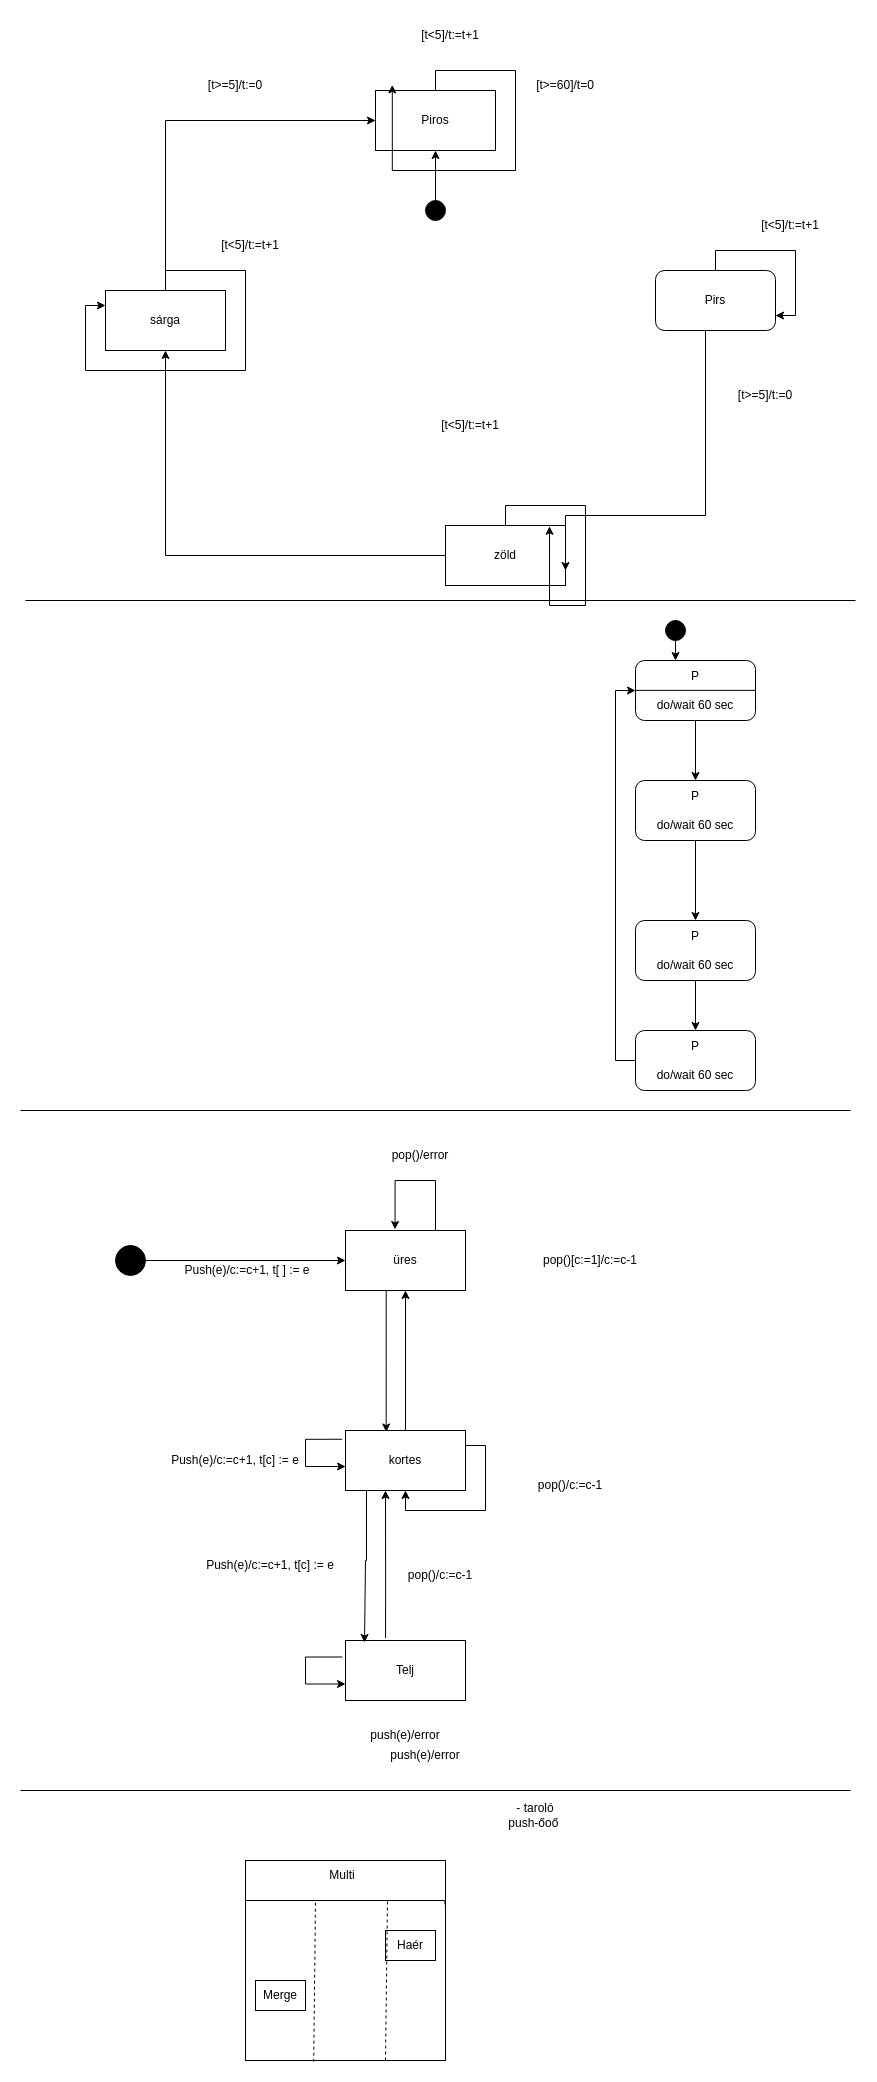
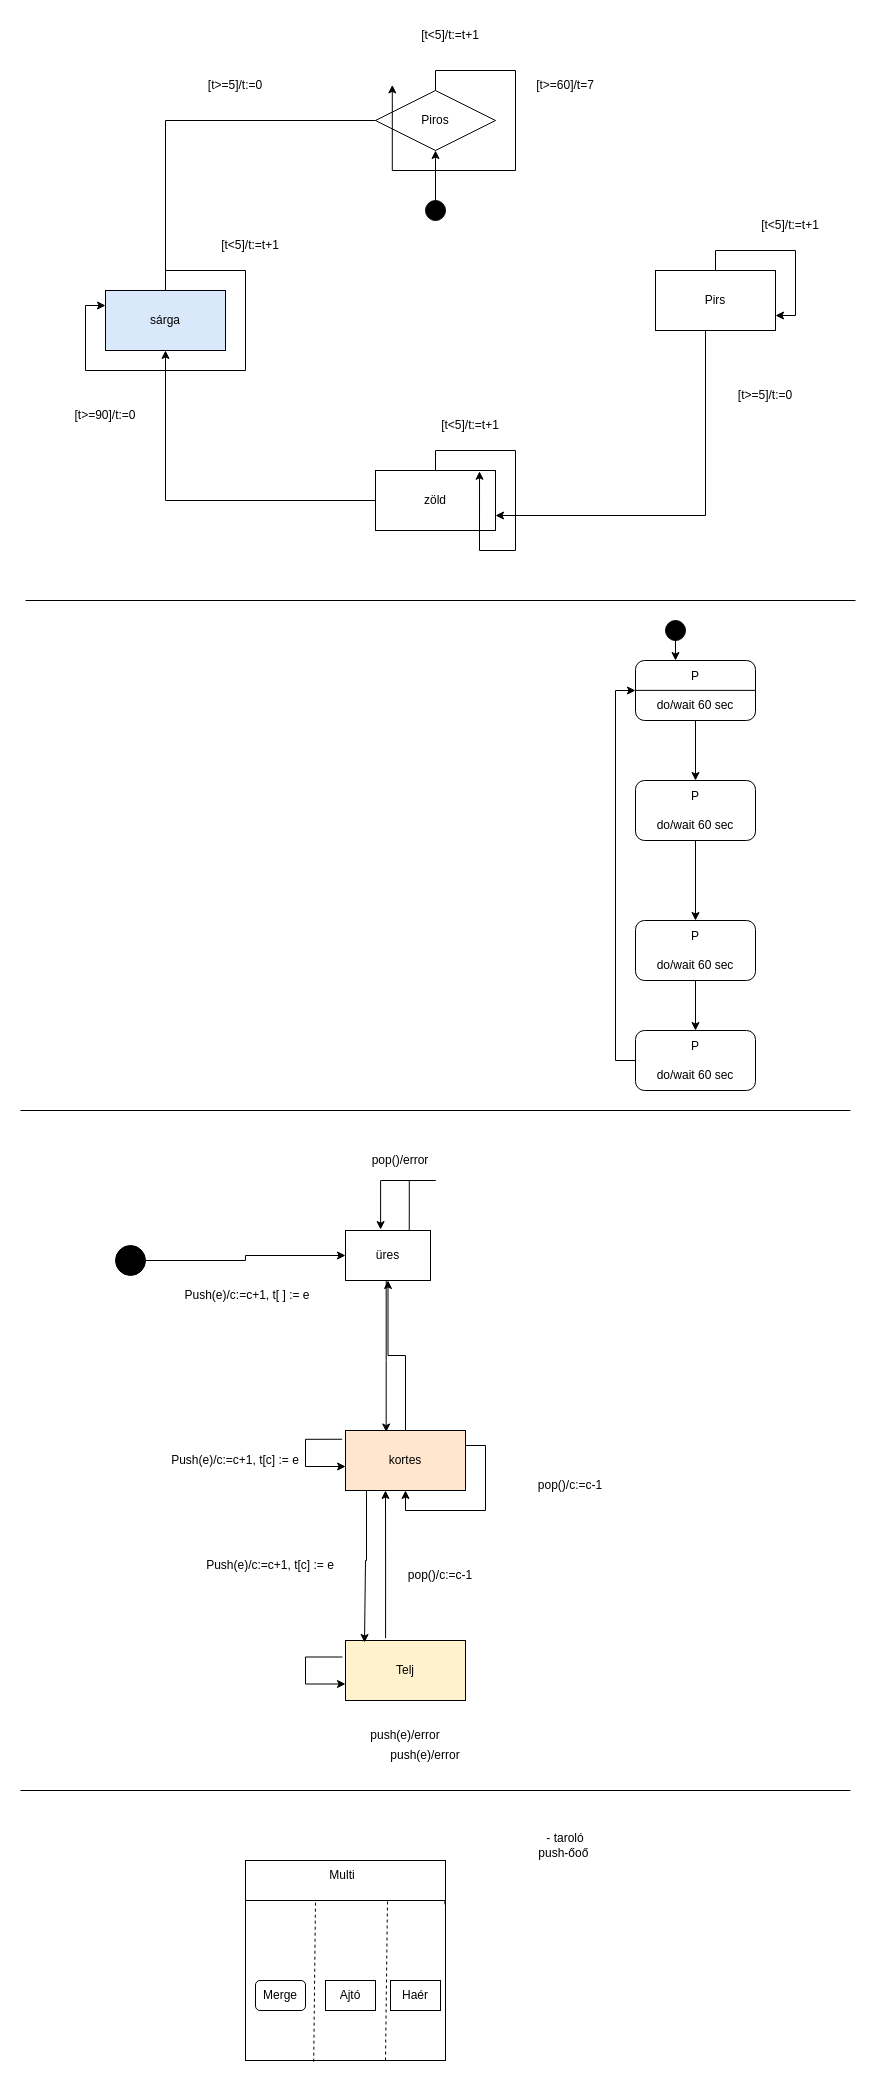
- <mxCell id="11" value="[t&amp;gt;=60]/t=0" style="text;html=1;align=center;verticalAlign=middle;whiteSpace=wrap;rounded=0;" vertex="1" parent="1"><mxGeometry x="535" y="70" width="60" height="30" as="geometry" /></mxCell>
+ <mxCell id="11" value="[t&amp;gt;=60]/t=7" style="text;html=1;align=center;verticalAlign=middle;whiteSpace=wrap;rounded=0;" vertex="1" parent="1"><mxGeometry x="535" y="70" width="60" height="30" as="geometry" /></mxCell>
- <mxCell id="3" style="edgeStyle=orthogonalEdgeStyle;rounded=0;orthogonalLoop=1;jettySize=auto;html=1;entryX=0;entryY=0.5;entryDx=0;entryDy=0;" edge="1" parent="1" source="4" target="2"><mxGeometry relative="1" as="geometry"><Array as="points"><mxPoint x="165" y="120" /></Array></mxGeometry></mxCell>
+ <mxCell id="3" style="edgeStyle=orthogonalEdgeStyle;rounded=0;orthogonalLoop=1;jettySize=auto;html=1;entryX=0;entryY=0.5;entryDx=0;entryDy=0;endArrow=none;" edge="1" parent="1" source="4" target="2"><mxGeometry relative="1" as="geometry"><Array as="points"><mxPoint x="165" y="120" /></Array></mxGeometry></mxCell>
- <mxCell id="2" value="Piros" style="rounded=0;whiteSpace=wrap;html=1;" vertex="1" parent="1"><mxGeometry x="375" y="90" width="120" height="60" as="geometry" /></mxCell>
+ <mxCell id="2" value="Piros" style="rhombus;whiteSpace=wrap;html=1;" vertex="1" parent="1"><mxGeometry x="375" y="90" width="120" height="60" as="geometry" /></mxCell>
- <mxCell id="8" value="Pirs" style="whiteSpace=wrap;html=1;rounded=1;" vertex="1" parent="1"><mxGeometry x="655" y="270" width="120" height="60" as="geometry" /></mxCell>
+ <mxCell id="8" value="Pirs" style="rounded=0;whiteSpace=wrap;html=1;" vertex="1" parent="1"><mxGeometry x="655" y="270" width="120" height="60" as="geometry" /></mxCell>
- <mxCell id="4" value="sárga" style="rounded=0;whiteSpace=wrap;html=1;" vertex="1" parent="1"><mxGeometry x="105" y="290" width="120" height="60" as="geometry" /></mxCell>
+ <mxCell id="4" value="sárga" style="rounded=0;whiteSpace=wrap;html=1;fillColor=#dae8fc;" vertex="1" parent="1"><mxGeometry x="105" y="290" width="120" height="60" as="geometry" /></mxCell>
+ <mxCell id="13" value="[t&amp;gt;=90]/t:=0" style="text;html=1;align=center;verticalAlign=middle;whiteSpace=wrap;rounded=0;" vertex="1" parent="1"><mxGeometry x="75" y="400" width="60" height="30" as="geometry" /></mxCell>
- <mxCell id="6" value="zöld" style="rounded=0;whiteSpace=wrap;html=1;" vertex="1" parent="1"><mxGeometry x="445" y="525" width="120" height="60" as="geometry" /></mxCell>
+ <mxCell id="6" value="zöld" style="rounded=0;whiteSpace=wrap;html=1;" vertex="1" parent="1"><mxGeometry x="375" y="470" width="120" height="60" as="geometry" /></mxCell>
- <mxCell id="56" value="pop()/error" style="text;html=1;align=center;verticalAlign=middle;whiteSpace=wrap;rounded=0;" vertex="1" parent="1"><mxGeometry x="355" y="1140" width="130" height="30" as="geometry" /></mxCell>
+ <mxCell id="56" value="pop()/error" style="text;html=1;align=center;verticalAlign=middle;whiteSpace=wrap;rounded=0;" vertex="1" parent="1"><mxGeometry x="335" y="1145" width="130" height="30" as="geometry" /></mxCell>
- <mxCell id="37" value="&lt;div style=&quot;&quot;&gt;üres&lt;/div&gt;" style="rounded=0;whiteSpace=wrap;html=1;align=center;" vertex="1" parent="1"><mxGeometry x="345" y="1230" width="120" height="60" as="geometry" /></mxCell>
+ <mxCell id="37" value="&lt;div style=&quot;&quot;&gt;üres&lt;/div&gt;" style="rounded=0;whiteSpace=wrap;html=1;align=center;" vertex="1" parent="1"><mxGeometry x="345" y="1230" width="85" height="50" as="geometry" /></mxCell>
- <mxCell id="44" value="pop()[c:=1]/c:=c-1" style="text;html=1;align=center;verticalAlign=middle;whiteSpace=wrap;rounded=0;" vertex="1" parent="1"><mxGeometry x="525" y="1245" width="130" height="30" as="geometry" /></mxCell>
- <mxCell id="43" value="Push(e)/c:=c+1, t[ ] := e" style="text;html=1;align=center;verticalAlign=middle;whiteSpace=wrap;rounded=0;" vertex="1" parent="1"><mxGeometry x="182" y="1255" width="130" height="30" as="geometry" /></mxCell>
+ <mxCell id="43" value="Push(e)/c:=c+1, t[ ] := e" style="text;html=1;align=center;verticalAlign=middle;whiteSpace=wrap;rounded=0;" vertex="1" parent="1"><mxGeometry x="182" y="1280" width="130" height="30" as="geometry" /></mxCell>
- <mxCell id="39" value="kortes" style="rounded=0;whiteSpace=wrap;html=1;" vertex="1" parent="1"><mxGeometry x="345" y="1430" width="120" height="60" as="geometry" /></mxCell>
+ <mxCell id="39" value="kortes" style="rounded=0;whiteSpace=wrap;html=1;fillColor=#ffe6cc;" vertex="1" parent="1"><mxGeometry x="345" y="1430" width="120" height="60" as="geometry" /></mxCell>
- <mxCell id="40" value="Telj" style="rounded=0;whiteSpace=wrap;html=1;" vertex="1" parent="1"><mxGeometry x="345" y="1640" width="120" height="60" as="geometry" /></mxCell>
+ <mxCell id="40" value="Telj" style="rounded=0;whiteSpace=wrap;html=1;fillColor=#fff2cc;" vertex="1" parent="1"><mxGeometry x="345" y="1640" width="120" height="60" as="geometry" /></mxCell>
- <mxCell id="67" value="- taroló&lt;div&gt;push-őoő&amp;nbsp;&lt;/div&gt;" style="text;html=1;align=center;verticalAlign=middle;whiteSpace=wrap;rounded=0;" vertex="1" parent="1"><mxGeometry x="505" y="1800" width="60" height="30" as="geometry" /></mxCell>
+ <mxCell id="67" value="- taroló&lt;div&gt;push-őoő&amp;nbsp;&lt;/div&gt;" style="text;html=1;align=center;verticalAlign=middle;whiteSpace=wrap;rounded=0;" vertex="1" parent="1"><mxGeometry x="535" y="1830" width="60" height="30" as="geometry" /></mxCell>
- <mxCell id="63" value="Haér" style="rounded=0;whiteSpace=wrap;html=1;" vertex="1" parent="1"><mxGeometry x="385" y="1930" width="50" height="30" as="geometry" /></mxCell>
+ <mxCell id="63" value="Haér" style="rounded=0;whiteSpace=wrap;html=1;" vertex="1" parent="1"><mxGeometry x="390" y="1980" width="50" height="30" as="geometry" /></mxCell>
- <mxCell id="61" value="Merge" style="rounded=0;whiteSpace=wrap;html=1;" vertex="1" parent="1"><mxGeometry x="255" y="1980" width="50" height="30" as="geometry" /></mxCell>
+ <mxCell id="61" value="Merge" style="whiteSpace=wrap;html=1;rounded=1;" vertex="1" parent="1"><mxGeometry x="255" y="1980" width="50" height="30" as="geometry" /></mxCell>
+ <mxCell id="62" value="Ajtó" style="rounded=0;whiteSpace=wrap;html=1;" vertex="1" parent="1"><mxGeometry x="325" y="1980" width="50" height="30" as="geometry" /></mxCell>
